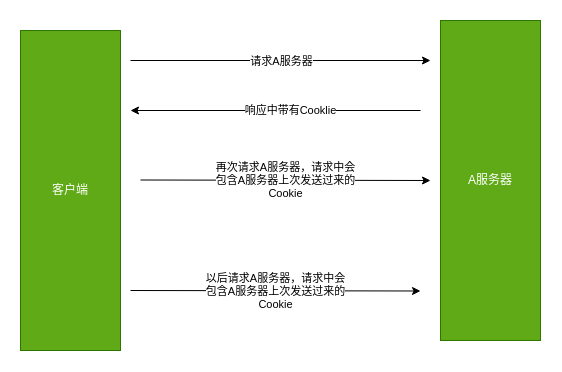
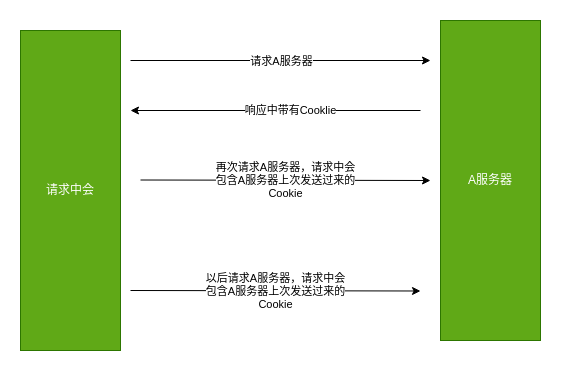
- <mxCell id="2" value="客户端" style="rounded=0;whiteSpace=wrap;html=1;fillColor=#60a917;fontColor=#ffffff;strokeColor=#2D7600;" vertex="1" parent="1"><mxGeometry x="20" y="30" width="100" height="320" as="geometry" /></mxCell>
+ <mxCell id="2" value="请求中会" style="rounded=0;whiteSpace=wrap;html=1;fillColor=#60a917;fontColor=#ffffff;strokeColor=#2D7600;" vertex="1" parent="1"><mxGeometry x="20" y="30" width="100" height="320" as="geometry" /></mxCell>
